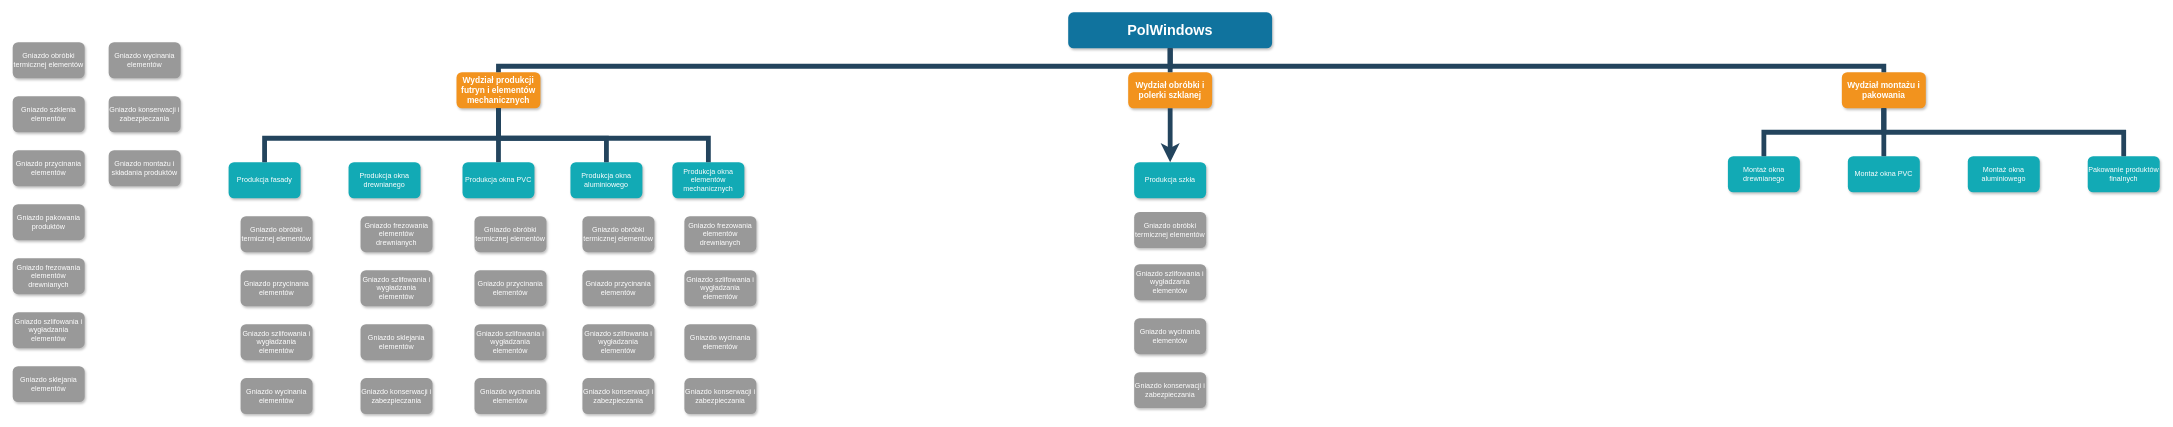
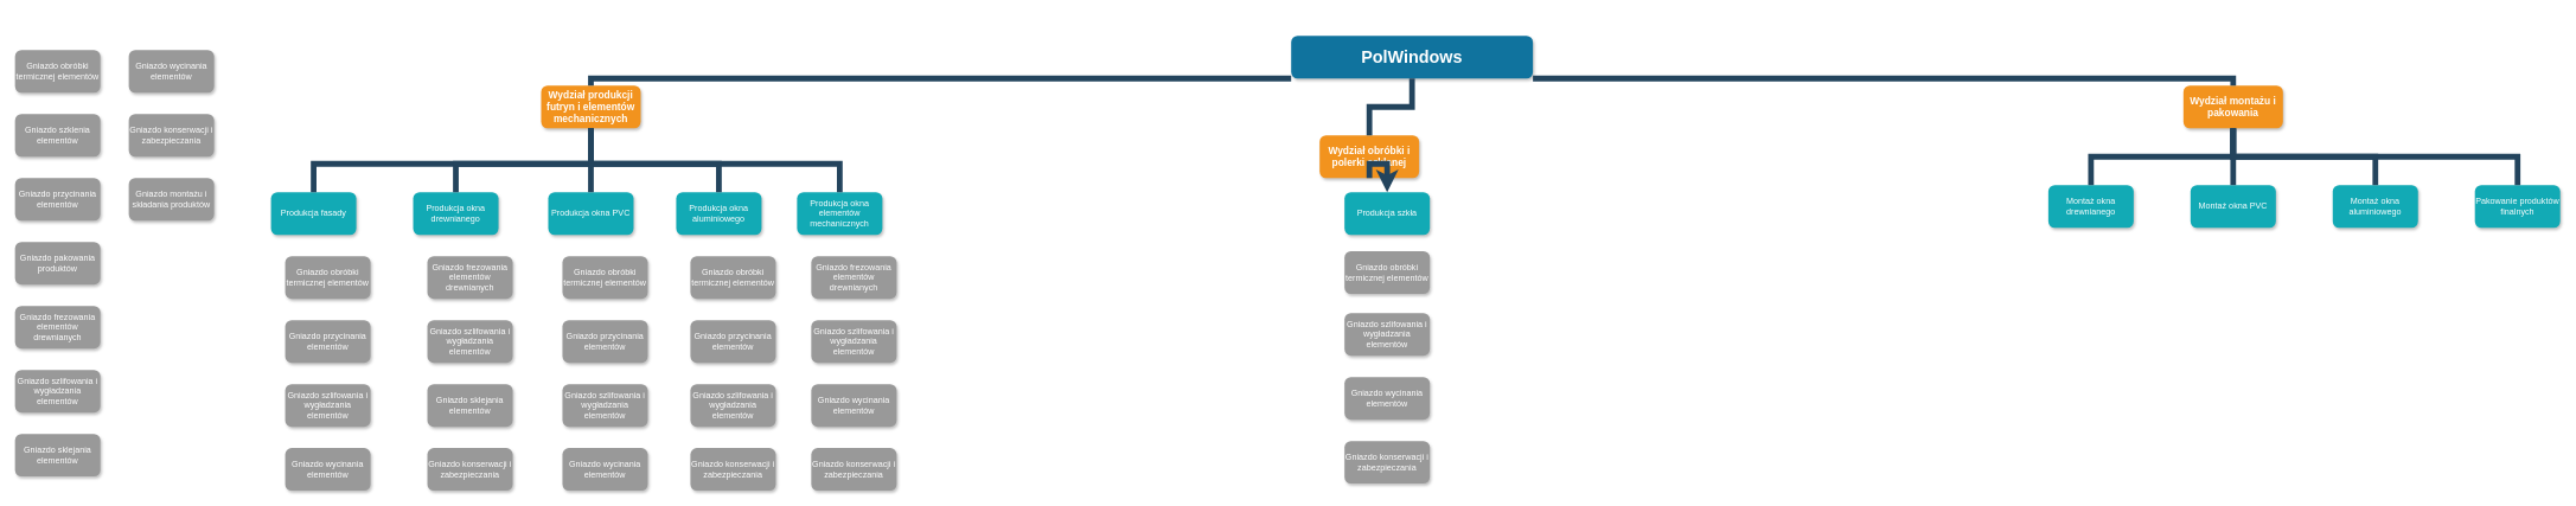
- <mxCell id="2" value="PolWindows" style="whiteSpace=wrap;rounded=1;shadow=1;fillColor=#10739E;strokeColor=none;fontColor=#FFFFFF;fontStyle=1;fontSize=24" parent="1" vertex="1"><mxGeometry x="1780" y="20" width="340" height="60" as="geometry" /></mxCell>
+ <mxCell id="2" value="PolWindows" style="whiteSpace=wrap;rounded=1;shadow=1;fillColor=#10739E;strokeColor=none;fontColor=#FFFFFF;fontStyle=1;fontSize=24" parent="1" vertex="1"><mxGeometry x="1815" y="50" width="340" height="60" as="geometry" /></mxCell>
- <mxCell id="4" value="Wydział obróbki i polerki szklanej" style="whiteSpace=wrap;rounded=1;fillColor=#F2931E;strokeColor=none;shadow=1;fontColor=#FFFFFF;fontStyle=1;fontSize=14" parent="1" vertex="1"><mxGeometry x="1880" y="120" width="140" height="60" as="geometry" /></mxCell>
+ <mxCell id="4" value="Wydział obróbki i polerki szklanej" style="whiteSpace=wrap;rounded=1;fillColor=#F2931E;strokeColor=none;shadow=1;fontColor=#FFFFFF;fontStyle=1;fontSize=14" parent="1" vertex="1"><mxGeometry x="1855" y="190" width="140" height="60" as="geometry" /></mxCell>
+ <mxCell id="32" value="" style="edgeStyle=elbowEdgeStyle;elbow=vertical;rounded=0;fontColor=#000000;endArrow=none;endFill=0;strokeWidth=8;strokeColor=#23445D;exitX=0.5;exitY=1;exitDx=0;exitDy=0;entryX=0.5;entryY=0;entryDx=0;entryDy=0;" edge="1" parent="1" source="5" target="28"><mxGeometry width="100" height="100" relative="1" as="geometry"><mxPoint x="3150" y="190" as="sourcePoint" /><mxPoint x="3550" y="270" as="targetPoint" /></mxGeometry></mxCell>
+ <mxCell id="13" value="" style="edgeStyle=elbowEdgeStyle;elbow=vertical;rounded=0;fontColor=#000000;endArrow=none;endFill=0;strokeWidth=8;strokeColor=#23445D;" parent="1" source="3" target="7" edge="1"><mxGeometry width="100" height="100" relative="1" as="geometry"><mxPoint x="670" y="260" as="sourcePoint" /><mxPoint x="770" y="160" as="targetPoint" /><Array as="points"><mxPoint x="830" y="230" /><mxPoint x="830" y="225" /></Array></mxGeometry></mxCell>
